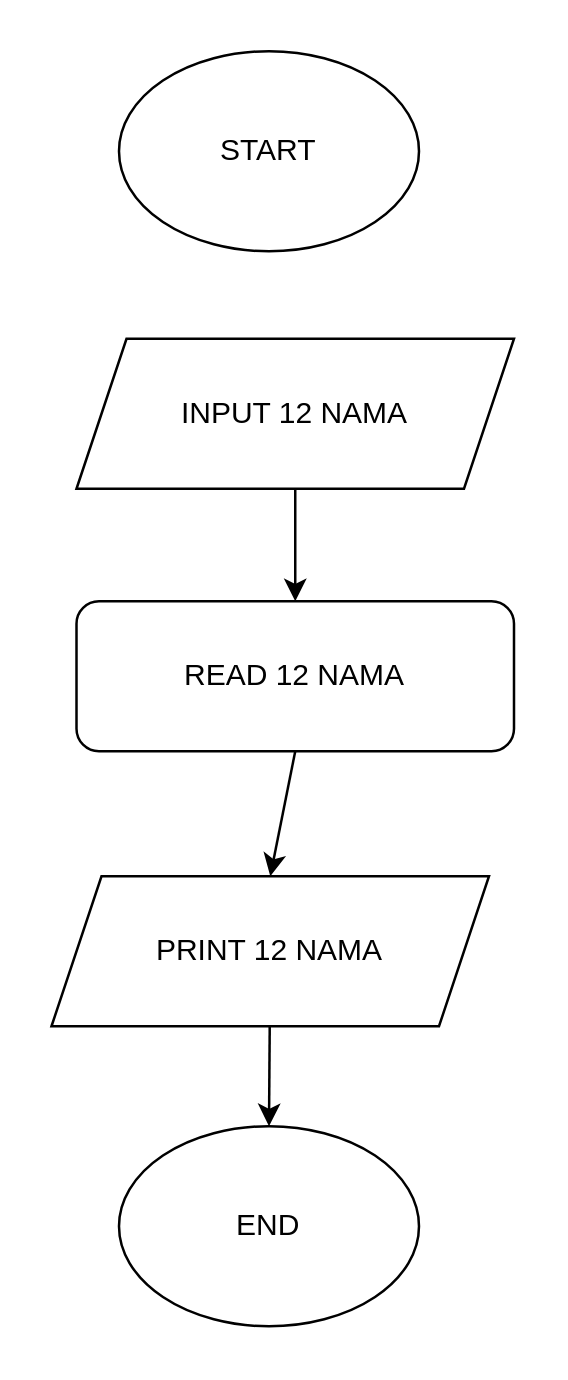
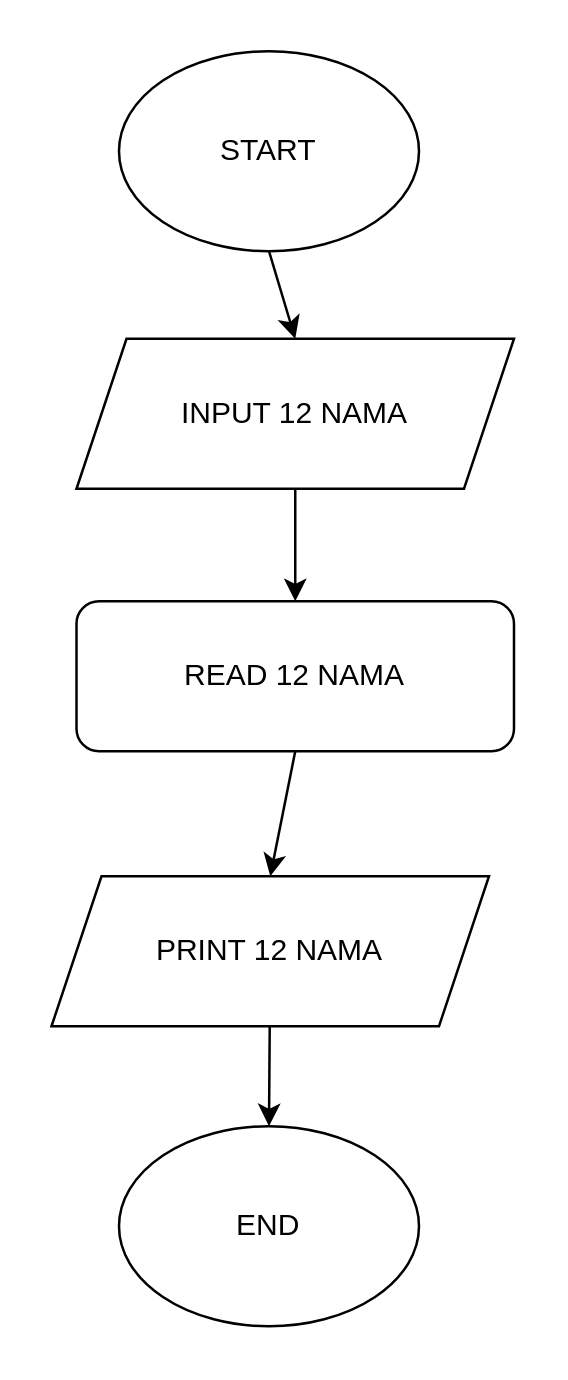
+ <mxCell id="6" value="" style="endArrow=classic;html=1;rounded=0;exitX=0.5;exitY=1;exitDx=0;exitDy=0;entryX=0.5;entryY=0;entryDx=0;entryDy=0;" parent="1" source="2" target="3" edge="1"><mxGeometry width="50" height="50" relative="1" as="geometry"><mxPoint x="92" y="330" as="sourcePoint" /><mxPoint x="142" y="280" as="targetPoint" /></mxGeometry></mxCell>
